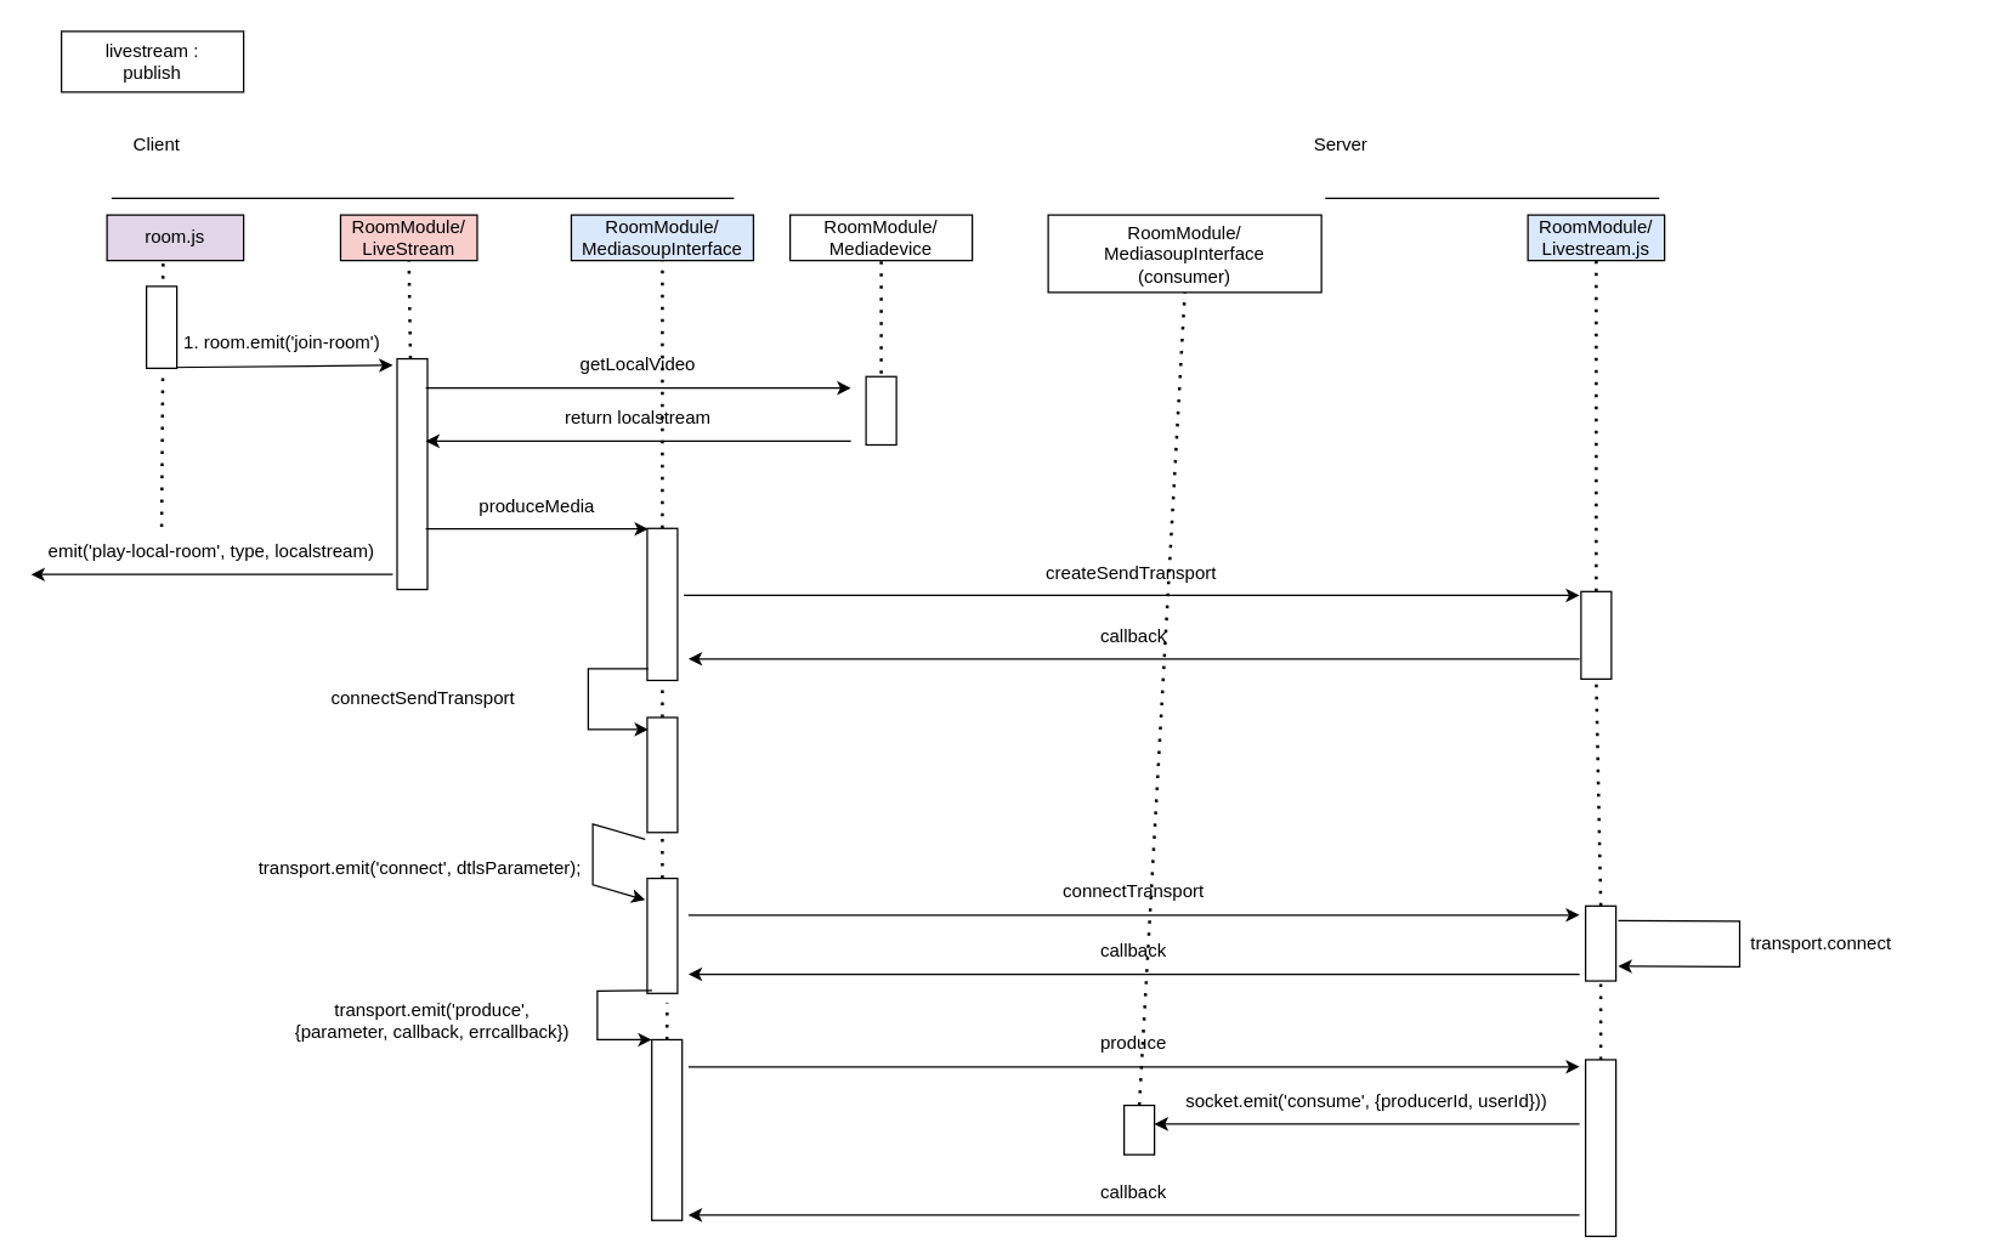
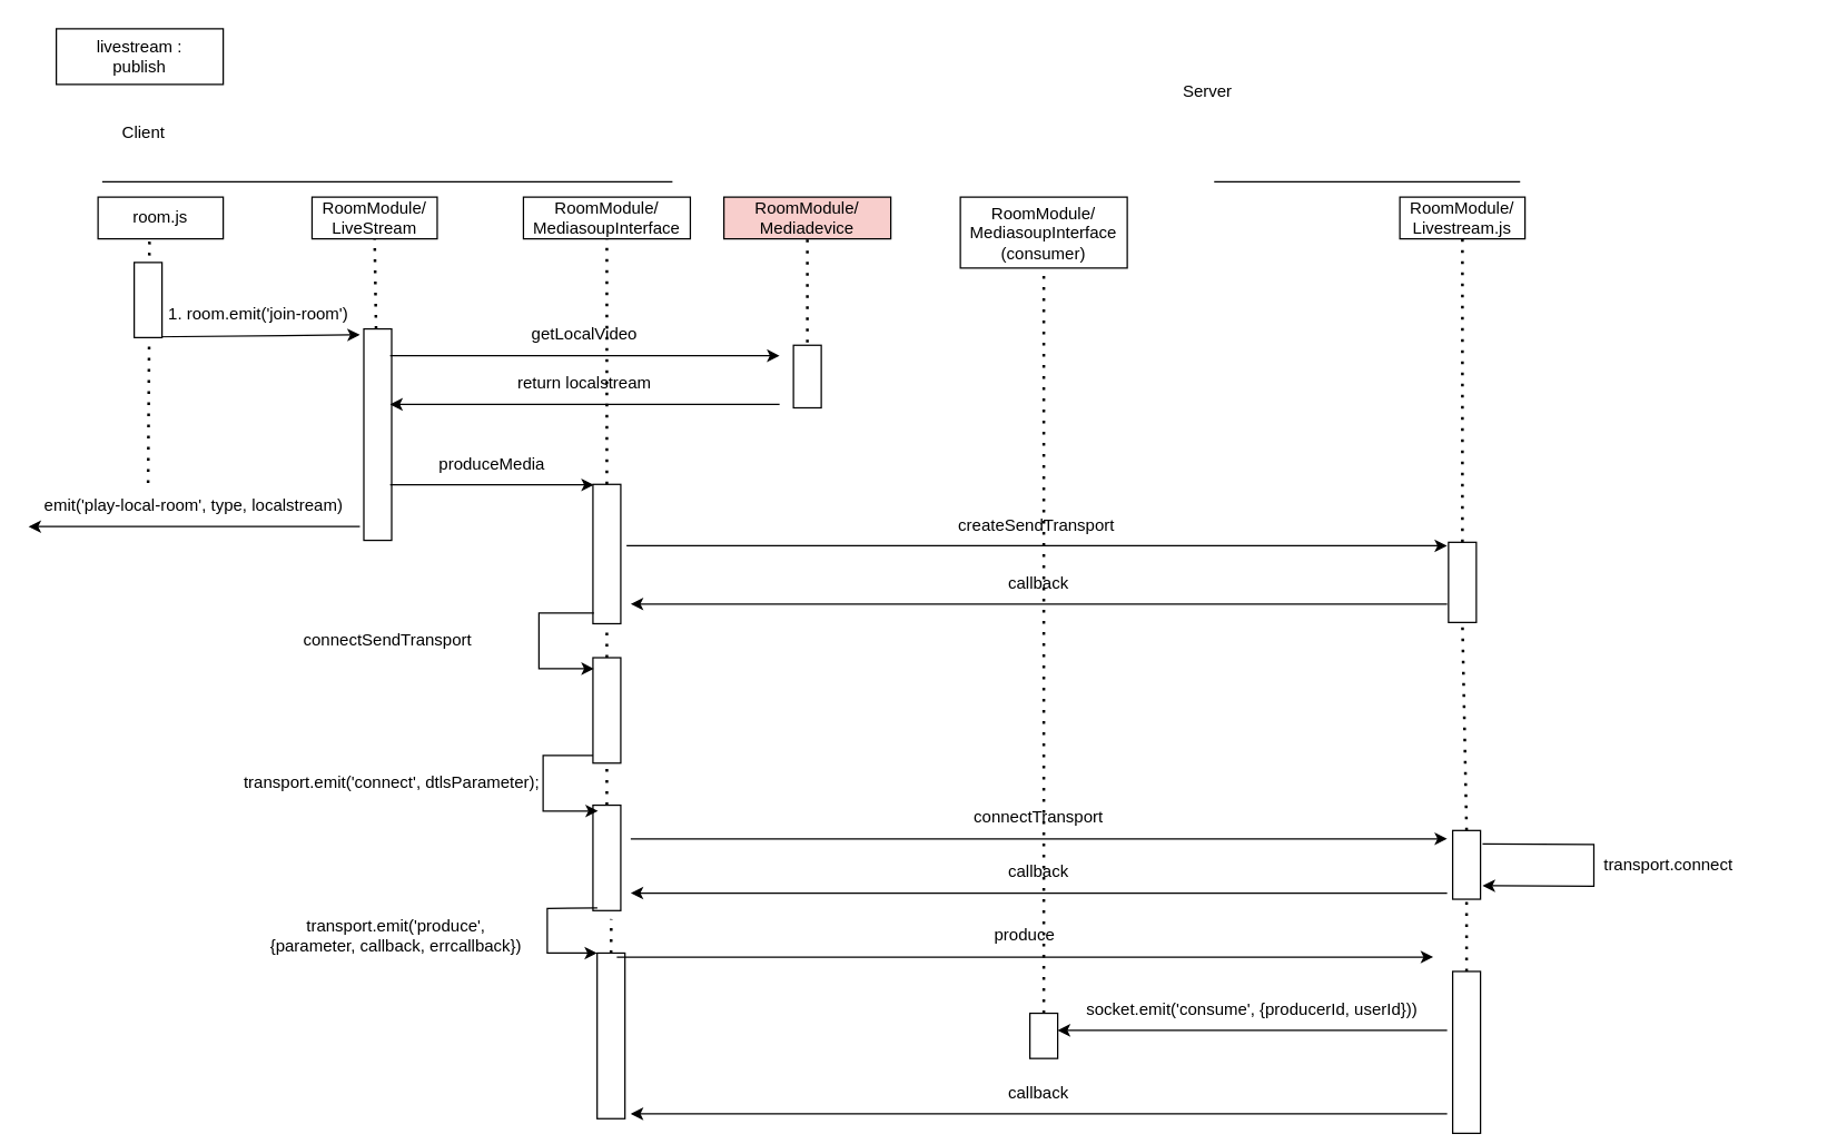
- <mxCell id="11" value="Server" style="text;strokeColor=none;align=center;fillColor=none;html=1;verticalAlign=middle;whiteSpace=wrap;rounded=0;" parent="1" vertex="1"><mxGeometry x="853" y="80" width="60" height="30" as="geometry" /></mxCell>
+ <mxCell id="11" value="Server" style="text;strokeColor=none;align=center;fillColor=none;html=1;verticalAlign=middle;whiteSpace=wrap;rounded=0;" parent="1" vertex="1"><mxGeometry x="838" y="50" width="60" height="30" as="geometry" /></mxCell>
- <mxCell id="5" value="room.js" style="rounded=0;whiteSpace=wrap;html=1;fillColor=#e1d5e7;" parent="1" vertex="1"><mxGeometry x="70" y="141" width="90" height="30" as="geometry" /></mxCell>
+ <mxCell id="5" value="room.js" style="rounded=0;whiteSpace=wrap;html=1;" parent="1" vertex="1"><mxGeometry x="70" y="141" width="90" height="30" as="geometry" /></mxCell>
- <mxCell id="14" value="RoomModule/&lt;br&gt;LiveStream" style="rounded=0;whiteSpace=wrap;html=1;fillColor=#f8cecc;" parent="1" vertex="1"><mxGeometry x="223.87" y="141" width="90" height="30" as="geometry" /></mxCell>
+ <mxCell id="14" value="RoomModule/&lt;br&gt;LiveStream" style="rounded=0;whiteSpace=wrap;html=1;" parent="1" vertex="1"><mxGeometry x="223.87" y="141" width="90" height="30" as="geometry" /></mxCell>
- <mxCell id="23" value="RoomModule/&lt;br&gt;MediasoupInterface" style="rounded=0;whiteSpace=wrap;html=1;fillColor=#dae8fc;" parent="1" vertex="1"><mxGeometry x="375.85" y="141" width="120" height="30" as="geometry" /></mxCell>
+ <mxCell id="23" value="RoomModule/&lt;br&gt;MediasoupInterface" style="rounded=0;whiteSpace=wrap;html=1;" parent="1" vertex="1"><mxGeometry x="375.85" y="141" width="120" height="30" as="geometry" /></mxCell>
- <mxCell id="18" value="RoomModule/&lt;br&gt;Mediadevice" style="rounded=0;whiteSpace=wrap;html=1;" parent="1" vertex="1"><mxGeometry x="520" y="141" width="120" height="30" as="geometry" /></mxCell>
+ <mxCell id="18" value="RoomModule/&lt;br&gt;Mediadevice" style="rounded=0;whiteSpace=wrap;html=1;fillColor=#f8cecc;" parent="1" vertex="1"><mxGeometry x="520" y="141" width="120" height="30" as="geometry" /></mxCell>
- <mxCell id="6" value="RoomModule/&lt;br&gt;Livestream.js" style="rounded=0;whiteSpace=wrap;html=1;fillColor=#dae8fc;" parent="1" vertex="1"><mxGeometry x="1006" y="141" width="90" height="30" as="geometry" /></mxCell>
+ <mxCell id="6" value="RoomModule/&lt;br&gt;Livestream.js" style="rounded=0;whiteSpace=wrap;html=1;" parent="1" vertex="1"><mxGeometry x="1006" y="141" width="90" height="30" as="geometry" /></mxCell>
- <mxCell id="64" value="RoomModule/&lt;br&gt;MediasoupInterface&lt;br&gt;(consumer)" style="rounded=0;whiteSpace=wrap;html=1;" parent="1" vertex="1"><mxGeometry x="690" y="141" width="180" height="51" as="geometry" /></mxCell>
+ <mxCell id="64" value="RoomModule/&lt;br&gt;MediasoupInterface&lt;br&gt;(consumer)" style="rounded=0;whiteSpace=wrap;html=1;" parent="1" vertex="1"><mxGeometry x="690" y="141" width="120" height="51" as="geometry" /></mxCell>
- <mxCell id="2" value="transport.emit('connect', dtlsParameter);" style="text;strokeColor=none;align=center;fillColor=none;html=1;verticalAlign=middle;whiteSpace=wrap;rounded=0;" parent="1" vertex="1"><mxGeometry x="128" y="552.35" width="296.5" height="40" as="geometry" /></mxCell>
+ <mxCell id="2" value="transport.emit('connect', dtlsParameter);" style="text;strokeColor=none;align=center;fillColor=none;html=1;verticalAlign=middle;whiteSpace=wrap;rounded=0;" parent="1" vertex="1"><mxGeometry x="133" y="542.35" width="296.5" height="40" as="geometry" /></mxCell>
- <mxCell id="50" value="produce" style="text;strokeColor=none;align=center;fillColor=none;html=1;verticalAlign=middle;whiteSpace=wrap;rounded=0;" parent="1" vertex="1"><mxGeometry x="453" y="672.35" width="587" height="30" as="geometry" /></mxCell>
+ <mxCell id="50" value="produce" style="text;strokeColor=none;align=center;fillColor=none;html=1;verticalAlign=middle;whiteSpace=wrap;rounded=0;" parent="1" vertex="1"><mxGeometry x="443" y="657.35" width="587" height="30" as="geometry" /></mxCell>
